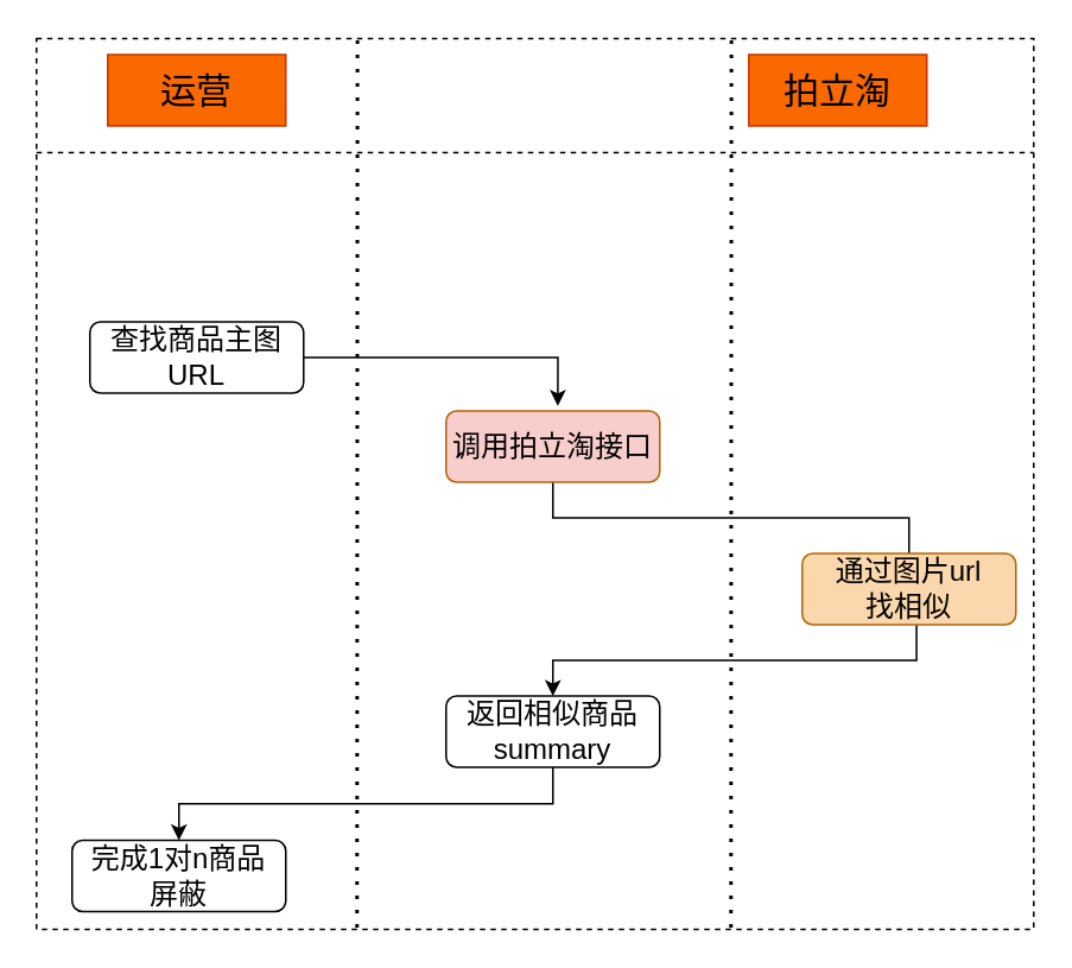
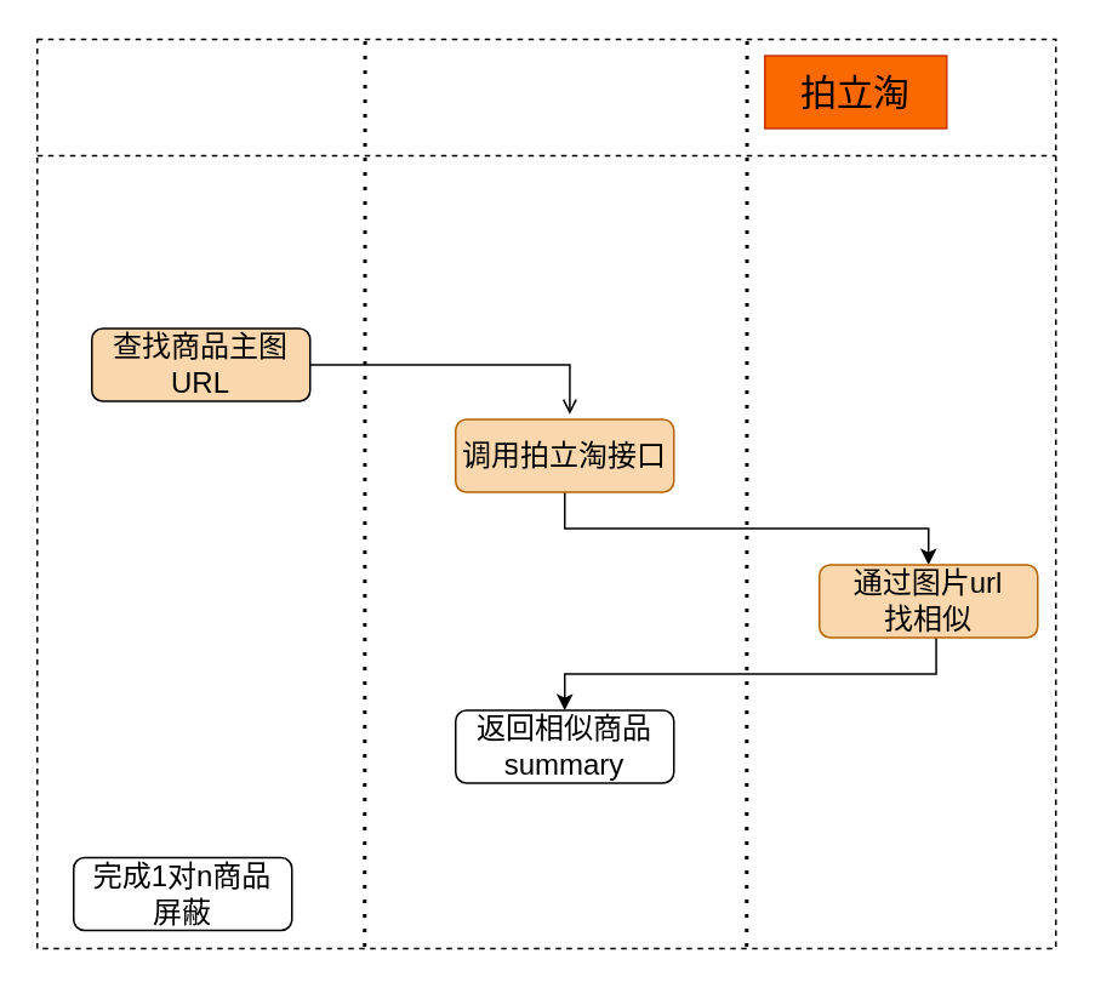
- <mxCell id="5" value="&lt;font style=&quot;font-size: 20px&quot;&gt;运营&lt;/font&gt;" style="rounded=0;whiteSpace=wrap;html=1;fillColor=#fa6800;strokeColor=#C73500;fontColor=#000000;" parent="1" vertex="1"><mxGeometry x="60" y="30" width="100" height="40" as="geometry" /></mxCell>
- <mxCell id="4" value="&lt;span style=&quot;font-size: 16px&quot;&gt;查找商品主图URL&lt;/span&gt;" style="rounded=1;whiteSpace=wrap;html=1;fontSize=12;glass=0;strokeWidth=1;shadow=0;" parent="1" vertex="1"><mxGeometry x="50" y="180" width="120" height="40" as="geometry" /></mxCell>
+ <mxCell id="4" value="&lt;span style=&quot;font-size: 16px&quot;&gt;查找商品主图URL&lt;/span&gt;" style="rounded=1;whiteSpace=wrap;html=1;fontSize=12;glass=0;strokeWidth=1;shadow=0;fillColor=#fad7ac;" parent="1" vertex="1"><mxGeometry x="50" y="180" width="120" height="40" as="geometry" /></mxCell>
- <mxCell id="3" style="edgeStyle=orthogonalEdgeStyle;rounded=0;orthogonalLoop=1;jettySize=auto;html=1;entryX=0.523;entryY=-0.07;entryDx=0;entryDy=0;entryPerimeter=0;" parent="1" source="4" target="7" edge="1"><mxGeometry relative="1" as="geometry" /></mxCell>
+ <mxCell id="3" style="edgeStyle=orthogonalEdgeStyle;rounded=0;orthogonalLoop=1;jettySize=auto;html=1;entryX=0.523;entryY=-0.07;entryDx=0;entryDy=0;entryPerimeter=0;endArrow=open;" parent="1" source="4" target="7" edge="1"><mxGeometry relative="1" as="geometry" /></mxCell>
- <mxCell id="7" value="&lt;span style=&quot;font-size: 16px&quot;&gt;调用拍立淘接口&lt;/span&gt;" style="rounded=1;whiteSpace=wrap;html=1;fontSize=12;glass=0;strokeWidth=1;shadow=0;fillColor=#f8cecc;strokeColor=#b46504;" parent="1" vertex="1"><mxGeometry x="250" y="230" width="120" height="40" as="geometry" /></mxCell>
+ <mxCell id="7" value="&lt;span style=&quot;font-size: 16px&quot;&gt;调用拍立淘接口&lt;/span&gt;" style="rounded=1;whiteSpace=wrap;html=1;fontSize=12;glass=0;strokeWidth=1;shadow=0;fillColor=#fad7ac;strokeColor=#b46504;" parent="1" vertex="1"><mxGeometry x="250" y="230" width="120" height="40" as="geometry" /></mxCell>
- <mxCell id="6" style="edgeStyle=orthogonalEdgeStyle;rounded=0;orthogonalLoop=1;jettySize=auto;html=1;exitX=0.5;exitY=1;exitDx=0;exitDy=0;endArrow=none;" parent="1" source="7" target="9" edge="1"><mxGeometry relative="1" as="geometry" /></mxCell>
+ <mxCell id="6" style="edgeStyle=orthogonalEdgeStyle;rounded=0;orthogonalLoop=1;jettySize=auto;html=1;exitX=0.5;exitY=1;exitDx=0;exitDy=0;" parent="1" source="7" target="9" edge="1"><mxGeometry relative="1" as="geometry" /></mxCell>
- <mxCell id="10" style="edgeStyle=orthogonalEdgeStyle;rounded=0;orthogonalLoop=1;jettySize=auto;html=1;exitX=0.5;exitY=1;exitDx=0;exitDy=0;" parent="1" source="11" target="12" edge="1"><mxGeometry relative="1" as="geometry" /></mxCell>
